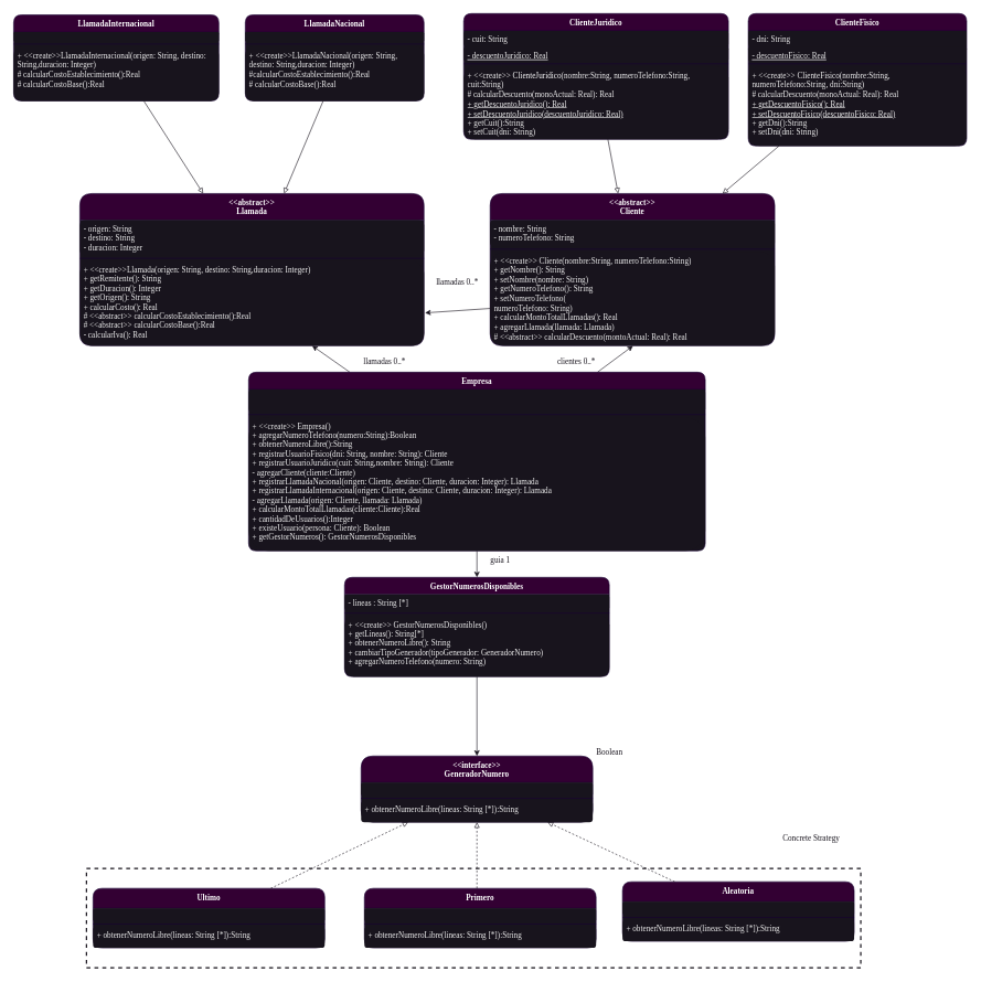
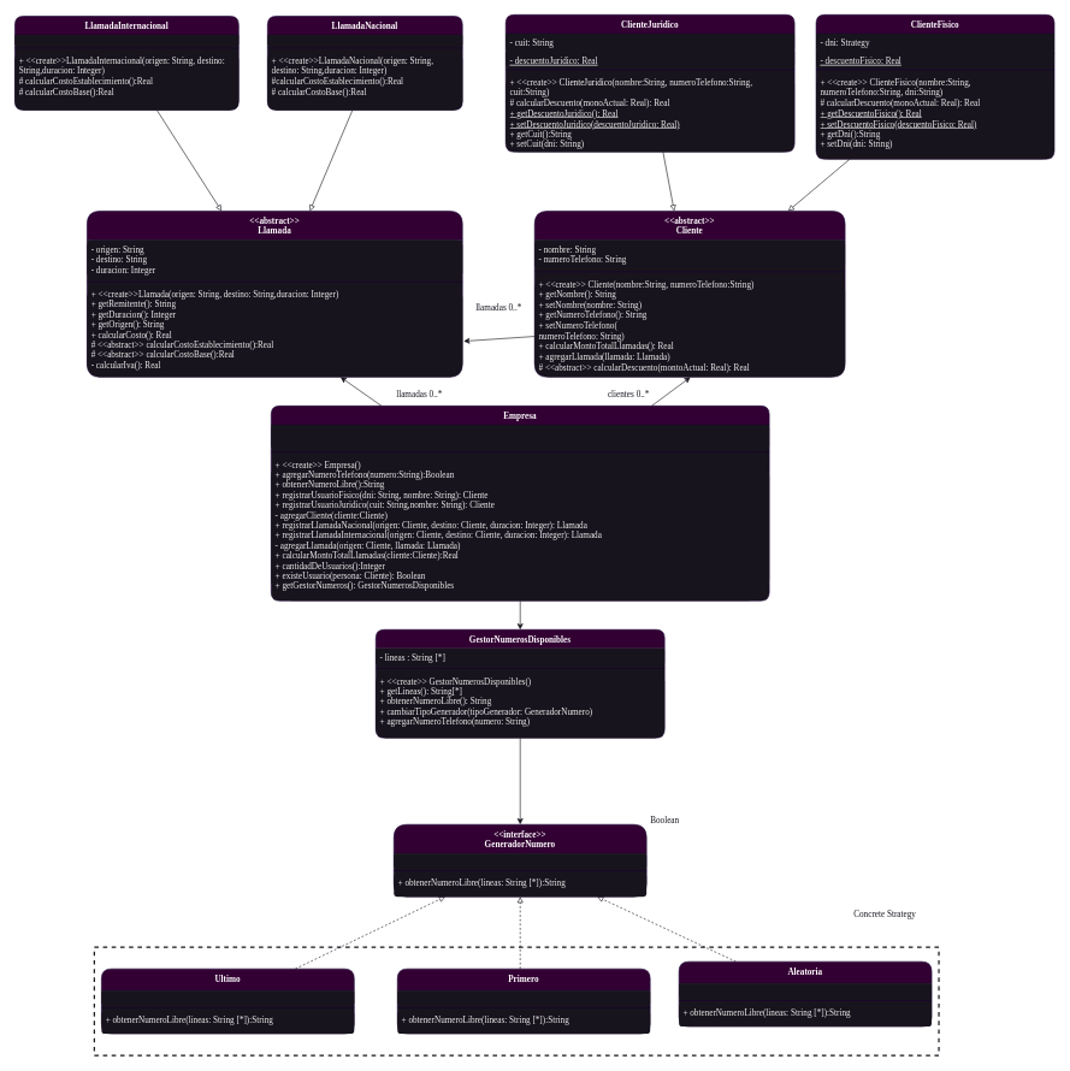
- <mxCell id="57" value="- dni: String" style="text;strokeColor=none;fillColor=#18141D;align=left;verticalAlign=top;spacingLeft=4;spacingRight=4;overflow=hidden;rotatable=0;points=[[0,0.5],[1,0.5]];portConstraint=eastwest;fontFamily=JetBrains Mono;fontSource=https%3A%2F%2Ffonts.googleapis.com%2Fcss%3Ffamily%3DJetBrains%2BMono;rounded=1;fontColor=#F0F0F0;" parent="56" vertex="1"><mxGeometry y="26" width="330" height="24" as="geometry" /></mxCell>
+ <mxCell id="57" value="- dni: Strategy" style="text;strokeColor=none;fillColor=#18141D;align=left;verticalAlign=top;spacingLeft=4;spacingRight=4;overflow=hidden;rotatable=0;points=[[0,0.5],[1,0.5]];portConstraint=eastwest;fontFamily=JetBrains Mono;fontSource=https%3A%2F%2Ffonts.googleapis.com%2Fcss%3Ffamily%3DJetBrains%2BMono;rounded=1;fontColor=#F0F0F0;" parent="56" vertex="1"><mxGeometry y="26" width="330" height="24" as="geometry" /></mxCell>
- <mxCell id="23" value="guia 1" style="text;html=1;align=center;verticalAlign=middle;resizable=0;points=[];autosize=1;strokeColor=none;fillColor=none;fontFamily=JetBrains Mono;fontColor=#18141D;fontSource=https%3A%2F%2Ffonts.googleapis.com%2Fcss%3Ffamily%3DJetBrains%2BMono;rounded=1;" parent="1" vertex="1"><mxGeometry x="720" y="832" width="70" height="30" as="geometry" /></mxCell>
